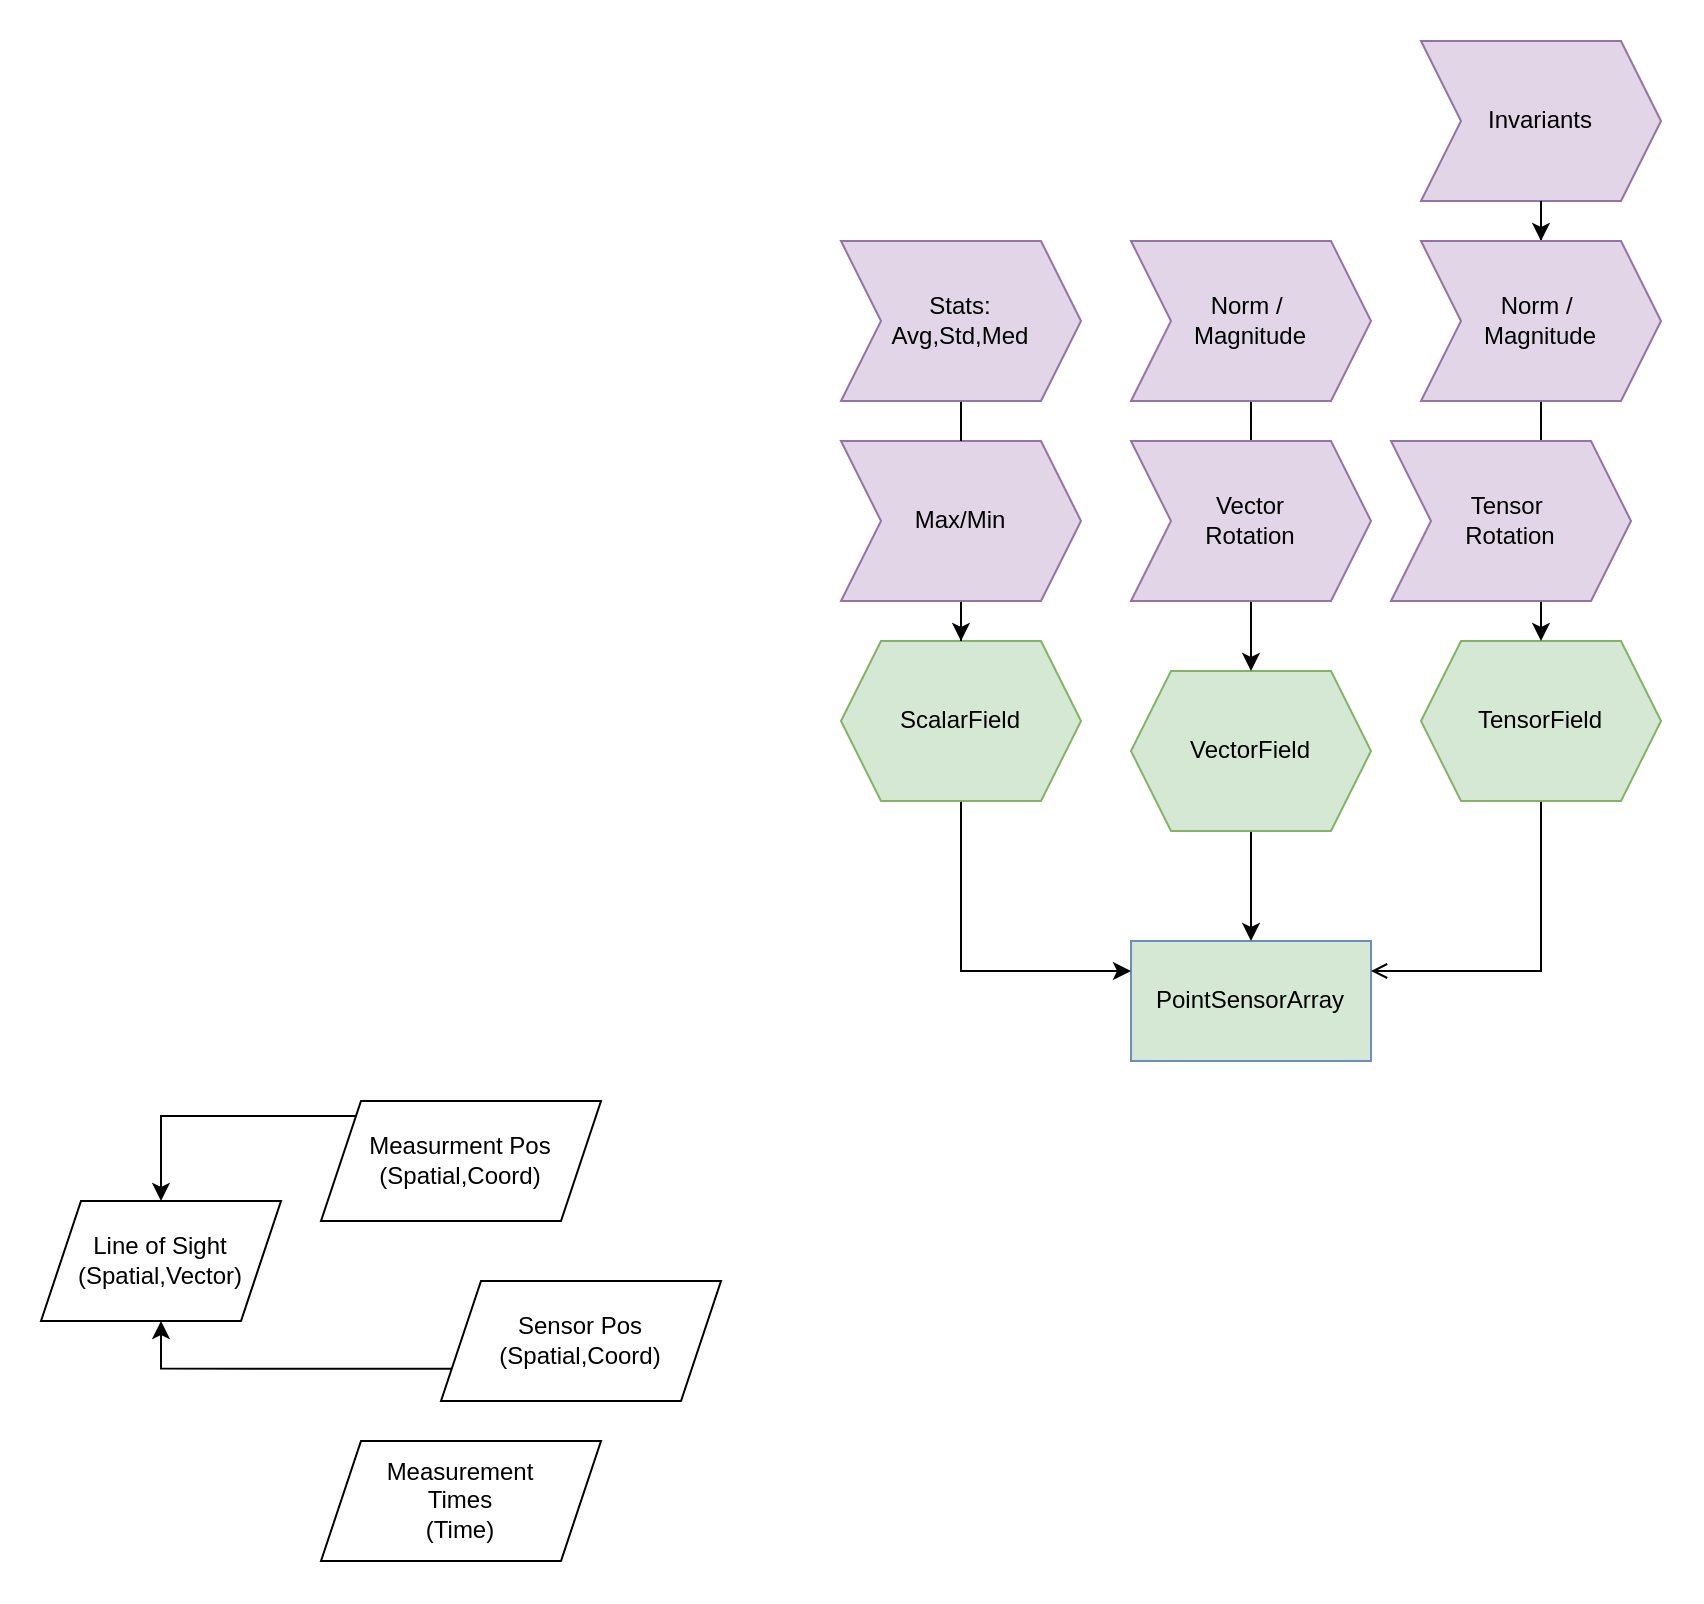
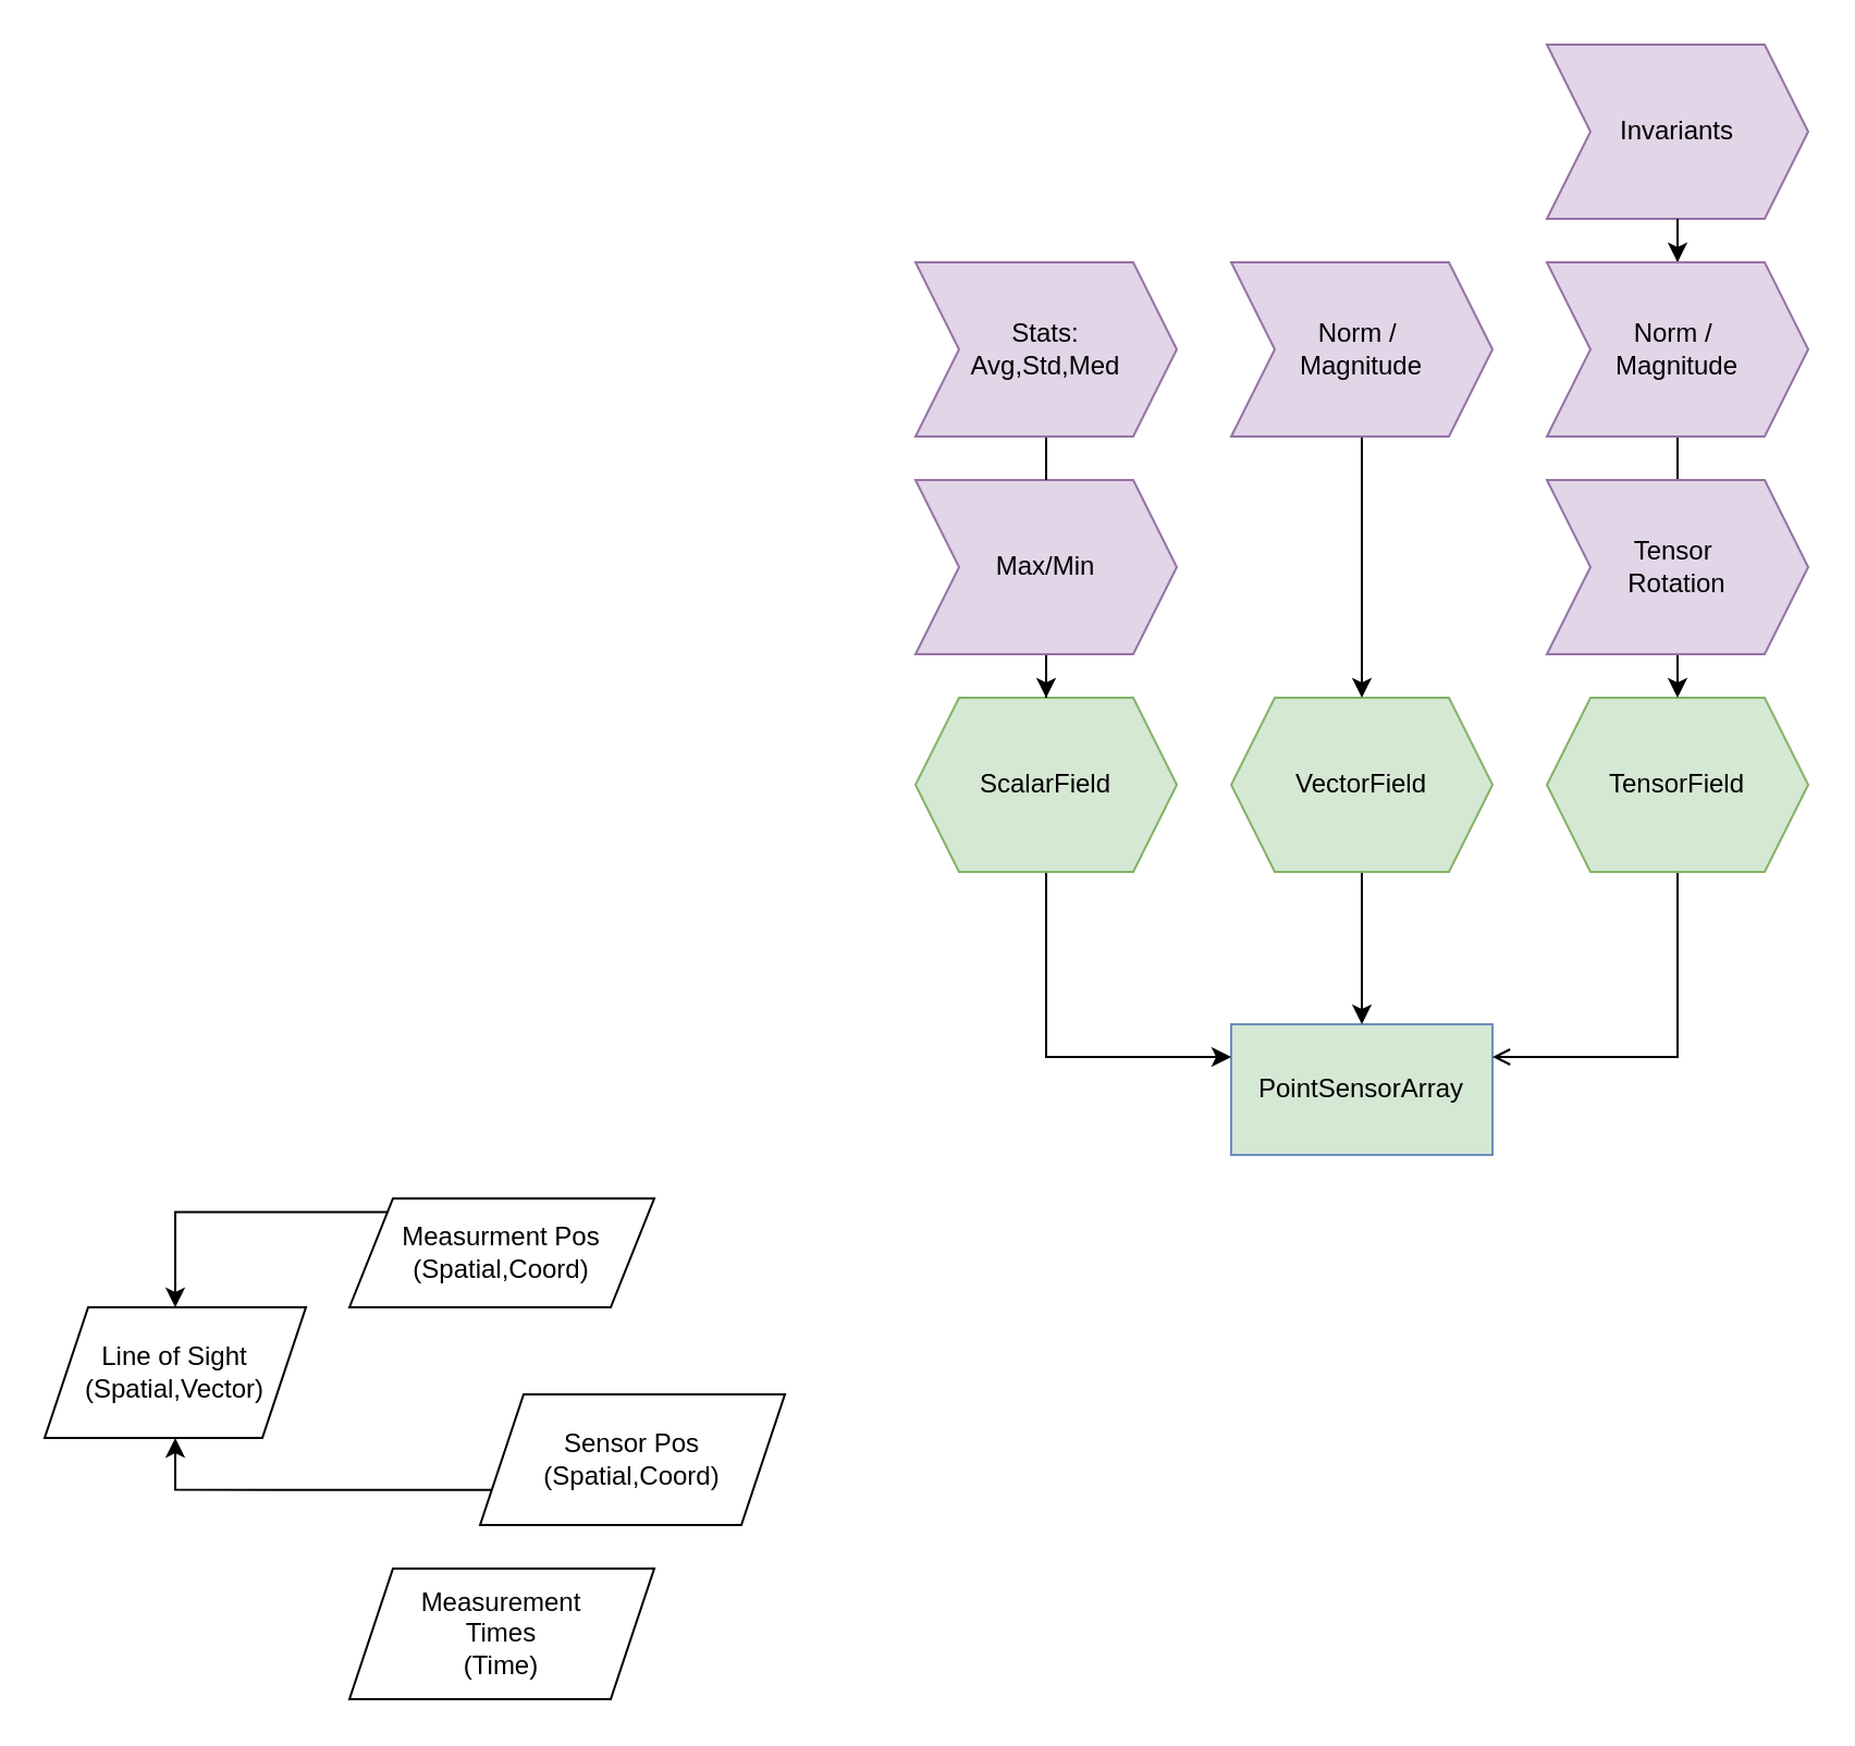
- <mxCell id="15" value="&lt;div&gt;Vector&lt;/div&gt;Rotation" style="shape=step;perimeter=stepPerimeter;whiteSpace=wrap;html=1;fixedSize=1;fillColor=#e1d5e7;strokeColor=#9673a6;" parent="1" vertex="1"><mxGeometry x="565" y="220" width="120" height="80" as="geometry" /></mxCell>
- <mxCell id="24" value="Tensor&amp;nbsp;&lt;div&gt;Rotation&lt;div&gt;&lt;/div&gt;&lt;/div&gt;" style="shape=step;perimeter=stepPerimeter;whiteSpace=wrap;html=1;fixedSize=1;fillColor=#e1d5e7;strokeColor=#9673a6;" parent="1" vertex="1"><mxGeometry x="695" y="220" width="120" height="80" as="geometry" /></mxCell>
+ <mxCell id="24" value="Tensor&amp;nbsp;&lt;div&gt;Rotation&lt;div&gt;&lt;/div&gt;&lt;/div&gt;" style="shape=step;perimeter=stepPerimeter;whiteSpace=wrap;html=1;fixedSize=1;fillColor=#e1d5e7;strokeColor=#9673a6;" parent="1" vertex="1"><mxGeometry x="710" y="220" width="120" height="80" as="geometry" /></mxCell>
- <mxCell id="6" value="VectorField" style="shape=hexagon;perimeter=hexagonPerimeter2;whiteSpace=wrap;html=1;fixedSize=1;fillColor=#d5e8d4;strokeColor=#82b366;" parent="1" vertex="1"><mxGeometry x="565" y="335" width="120" height="80" as="geometry" /></mxCell>
+ <mxCell id="6" value="VectorField" style="shape=hexagon;perimeter=hexagonPerimeter2;whiteSpace=wrap;html=1;fixedSize=1;fillColor=#d5e8d4;strokeColor=#82b366;" parent="1" vertex="1"><mxGeometry x="565" y="320" width="120" height="80" as="geometry" /></mxCell>
- <mxCell id="10" value="Measurment Pos&lt;div&gt;(Spatial,Coord)&lt;/div&gt;" style="shape=parallelogram;perimeter=parallelogramPerimeter;whiteSpace=wrap;html=1;fixedSize=1;" parent="1" vertex="1"><mxGeometry x="160" y="550" width="140" height="60" as="geometry" /></mxCell>
+ <mxCell id="10" value="Measurment Pos&lt;div&gt;(Spatial,Coord)&lt;/div&gt;" style="shape=parallelogram;perimeter=parallelogramPerimeter;whiteSpace=wrap;html=1;fixedSize=1;" parent="1" vertex="1"><mxGeometry x="160" y="550" width="140" height="50" as="geometry" /></mxCell>
